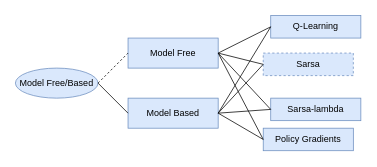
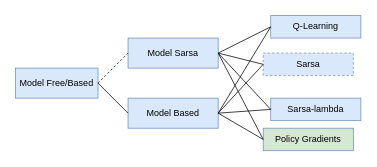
- <mxCell id="3" value="Model Free" style="rounded=0;whiteSpace=wrap;html=1;fillColor=#dae8fc;strokeColor=#6c8ebf;" vertex="1" parent="1"><mxGeometry x="170" y="50" width="120" height="40" as="geometry" /></mxCell>
+ <mxCell id="3" value="Model Sarsa" style="rounded=0;whiteSpace=wrap;html=1;fillColor=#dae8fc;strokeColor=#6c8ebf;" vertex="1" parent="1"><mxGeometry x="170" y="50" width="120" height="40" as="geometry" /></mxCell>
- <mxCell id="2" value="Model Free/Based" style="ellipse;whiteSpace=wrap;html=1;fillColor=#dae8fc;strokeColor=#6c8ebf;" vertex="1" parent="1"><mxGeometry x="20" y="90" width="110" height="40" as="geometry" /></mxCell>
+ <mxCell id="2" value="Model Free/Based" style="rounded=0;whiteSpace=wrap;html=1;fillColor=#dae8fc;strokeColor=#6c8ebf;" vertex="1" parent="1"><mxGeometry x="20" y="90" width="110" height="40" as="geometry" /></mxCell>
- <mxCell id="8" value="Policy Gradients" style="rounded=0;whiteSpace=wrap;html=1;fillColor=#dae8fc;strokeColor=#6c8ebf;" vertex="1" parent="1"><mxGeometry x="350" y="170" width="120" height="30" as="geometry" /></mxCell>
+ <mxCell id="8" value="Policy Gradients" style="rounded=0;whiteSpace=wrap;html=1;fillColor=#d5e8d4;strokeColor=#6c8ebf;" vertex="1" parent="1"><mxGeometry x="350" y="170" width="120" height="30" as="geometry" /></mxCell>
